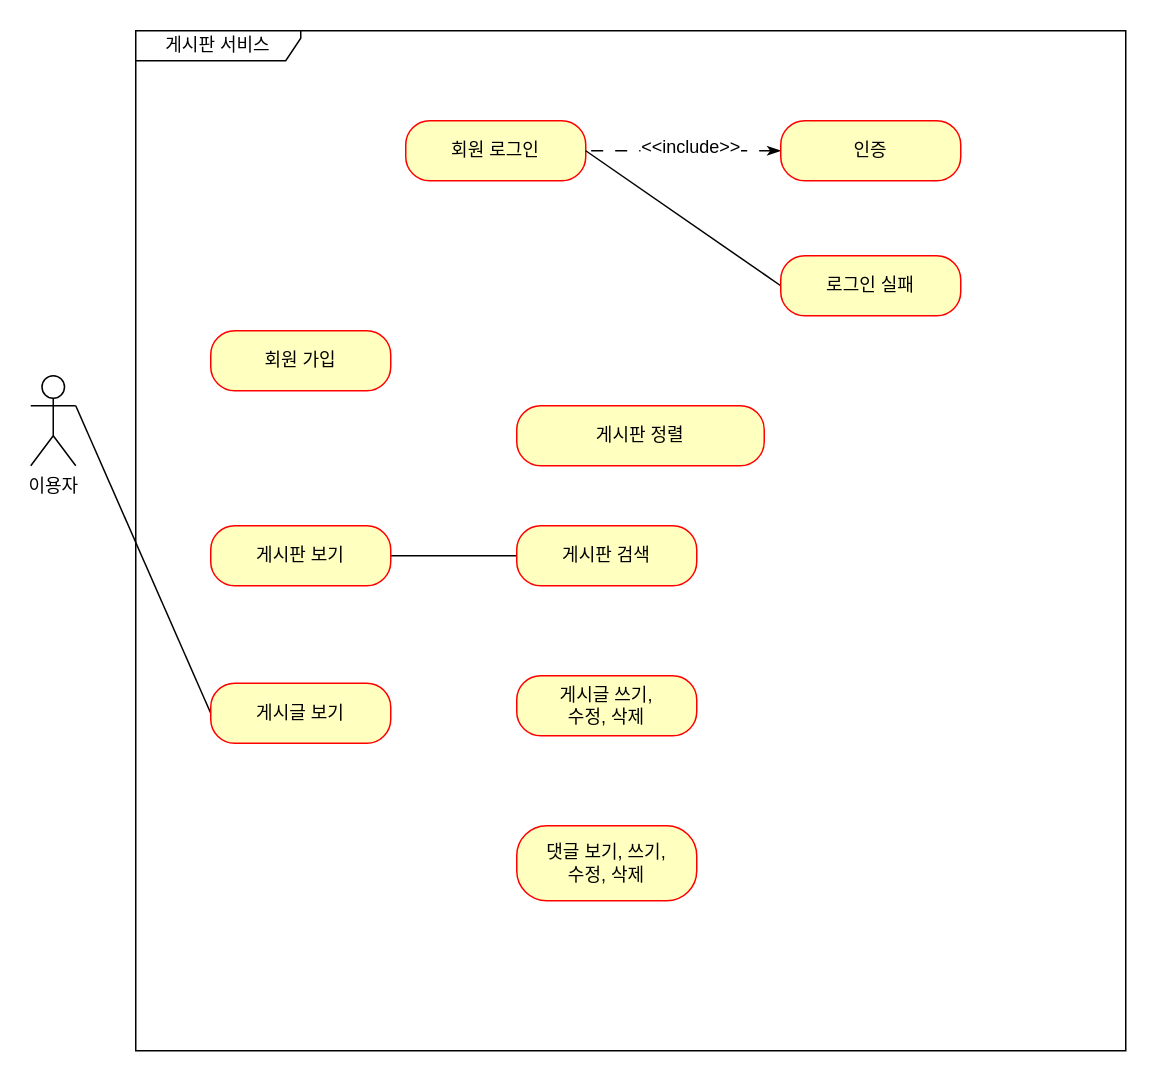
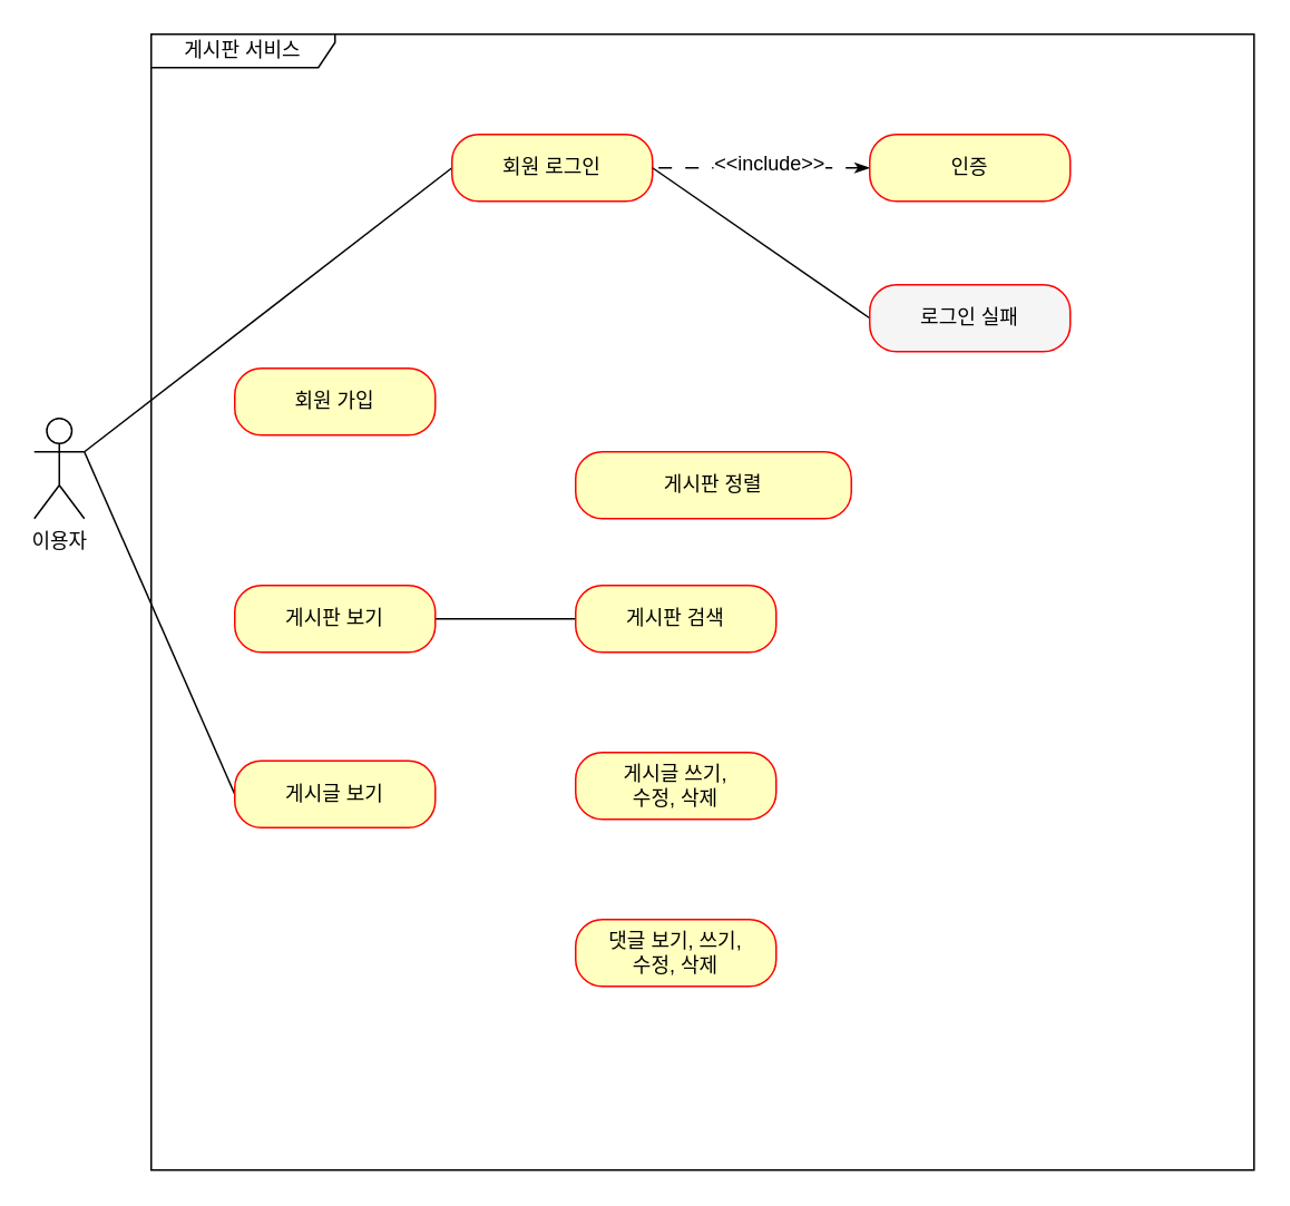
+ <mxCell id="9" style="rounded=0;orthogonalLoop=1;jettySize=auto;html=1;exitX=0;exitY=0.5;exitDx=0;exitDy=0;entryX=1;entryY=0.333;entryDx=0;entryDy=0;entryPerimeter=0;endArrow=none;endFill=0;" edge="1" parent="1" source="10" target="2"><mxGeometry relative="1" as="geometry"><mxPoint x="0" y="230" as="targetPoint" /></mxGeometry></mxCell>
- <mxCell id="15" value="로그인 실패" style="rounded=1;whiteSpace=wrap;html=1;arcSize=40;fontColor=#000000;fillColor=#ffffc0;strokeColor=#ff0000;" vertex="1" parent="1"><mxGeometry x="520" y="170" width="120" height="40" as="geometry" /></mxCell>
+ <mxCell id="15" value="로그인 실패" style="rounded=1;whiteSpace=wrap;html=1;arcSize=40;fontColor=#000000;fillColor=#f5f5f5;strokeColor=#ff0000;" vertex="1" parent="1"><mxGeometry x="520" y="170" width="120" height="40" as="geometry" /></mxCell>
- <mxCell id="19" value="댓글 보기, 쓰기,&lt;br&gt;수정,&amp;nbsp;삭제" style="rounded=1;whiteSpace=wrap;html=1;arcSize=40;fontColor=#000000;fillColor=#ffffc0;strokeColor=#ff0000;" vertex="1" parent="1"><mxGeometry x="344" y="550" width="120" height="50" as="geometry" /></mxCell>
+ <mxCell id="19" value="댓글 보기, 쓰기,&lt;br&gt;수정,&amp;nbsp;삭제" style="rounded=1;whiteSpace=wrap;html=1;arcSize=40;fontColor=#000000;fillColor=#ffffc0;strokeColor=#ff0000;" vertex="1" parent="1"><mxGeometry x="344" y="550" width="120" height="40" as="geometry" /></mxCell>
